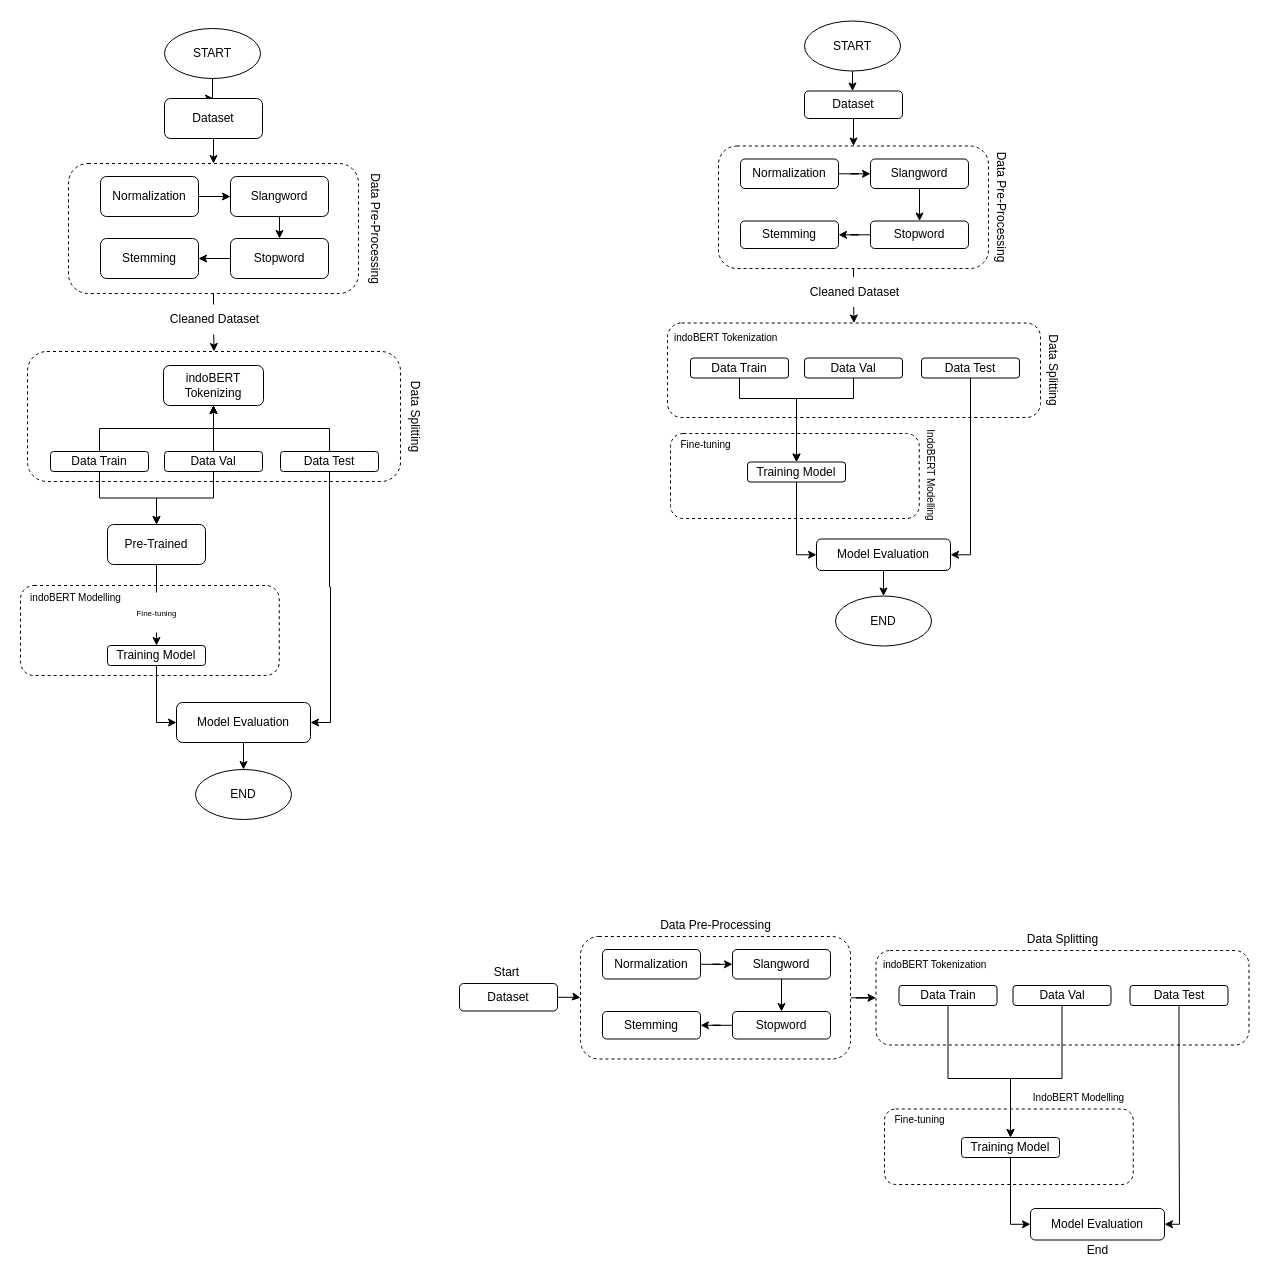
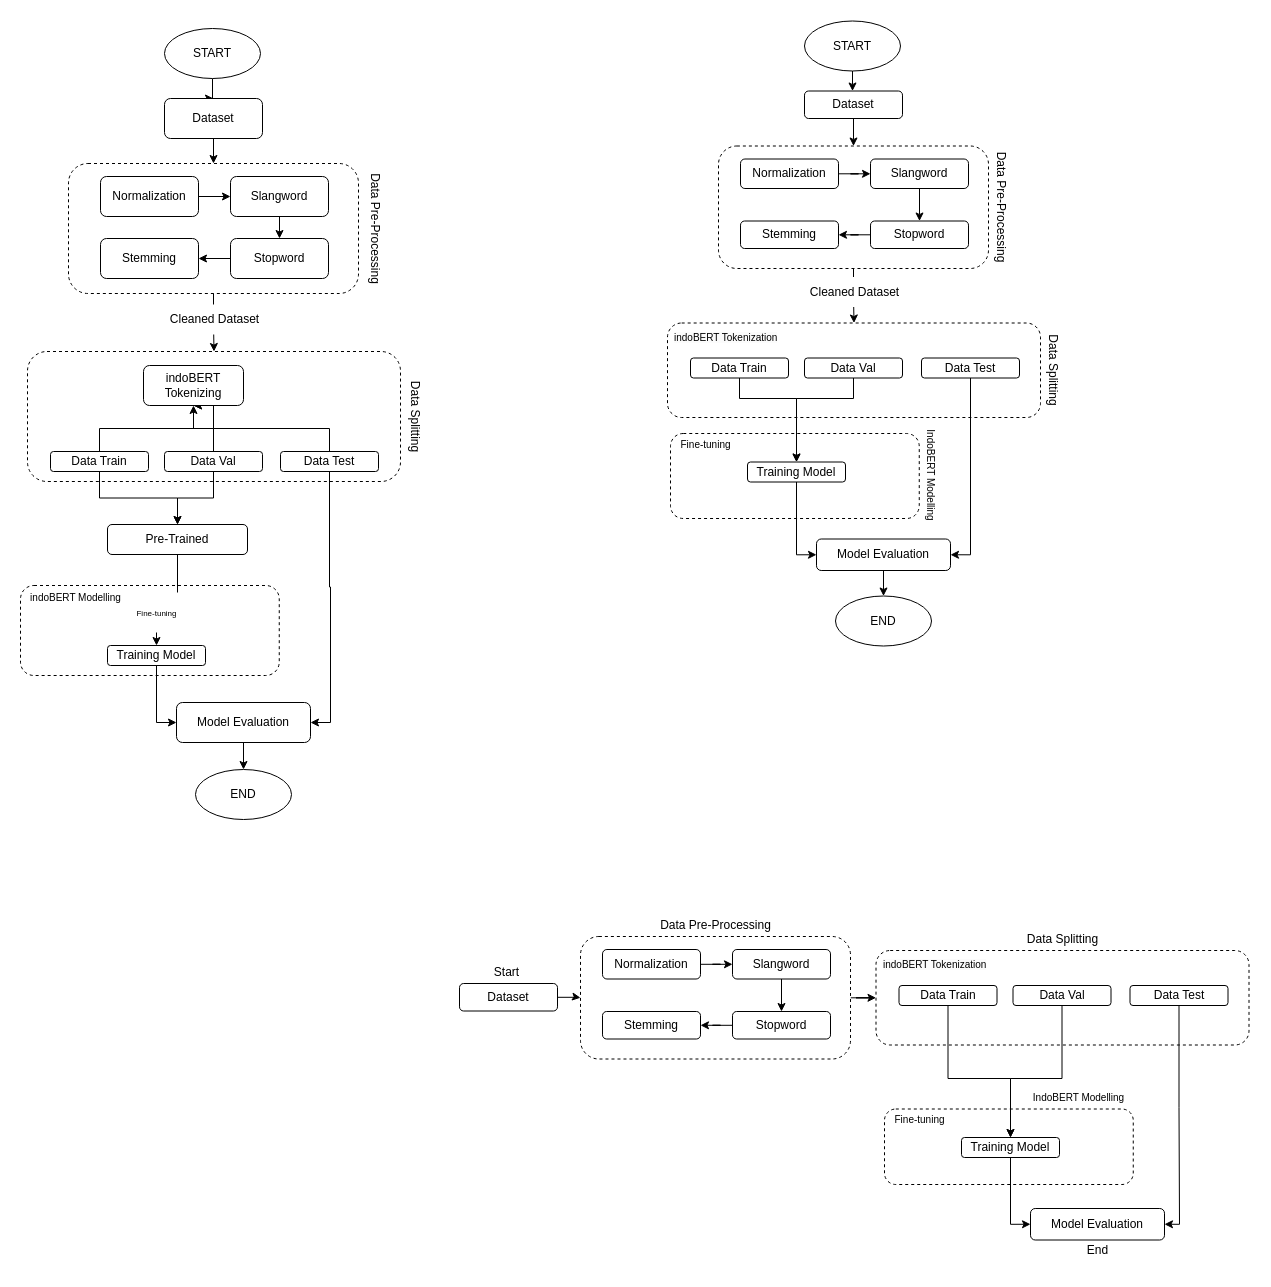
- <mxCell id="27" value="indoBERT Tokenizing" style="rounded=1;whiteSpace=wrap;html=1;" parent="1" vertex="1"><mxGeometry x="163" y="365" width="100" height="40" as="geometry" /></mxCell>
+ <mxCell id="27" value="indoBERT Tokenizing" style="rounded=1;whiteSpace=wrap;html=1;" parent="1" vertex="1"><mxGeometry x="143" y="365" width="100" height="40" as="geometry" /></mxCell>
- <mxCell id="30" value="Pre-Trained" style="rounded=1;whiteSpace=wrap;html=1;" parent="1" vertex="1"><mxGeometry x="107" y="524" width="98" height="40" as="geometry" /></mxCell>
+ <mxCell id="30" value="Pre-Trained" style="rounded=1;whiteSpace=wrap;html=1;" parent="1" vertex="1"><mxGeometry x="107" y="524" width="140" height="30" as="geometry" /></mxCell>
